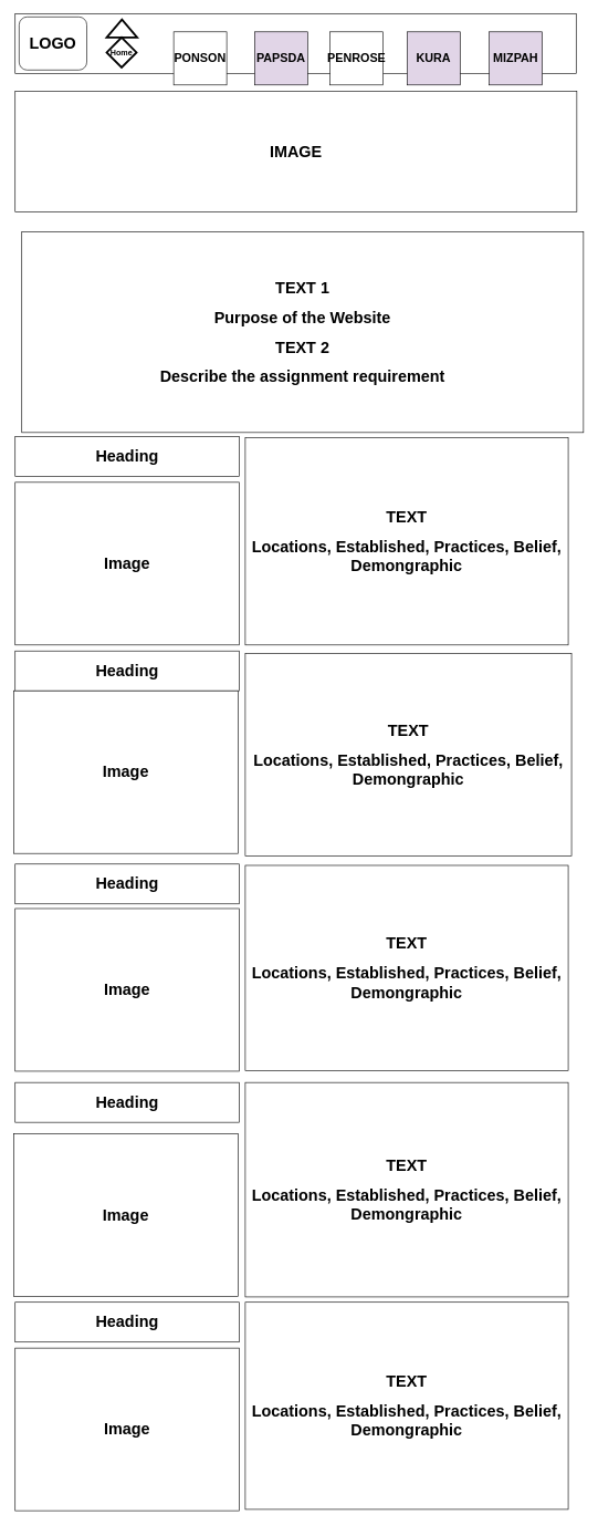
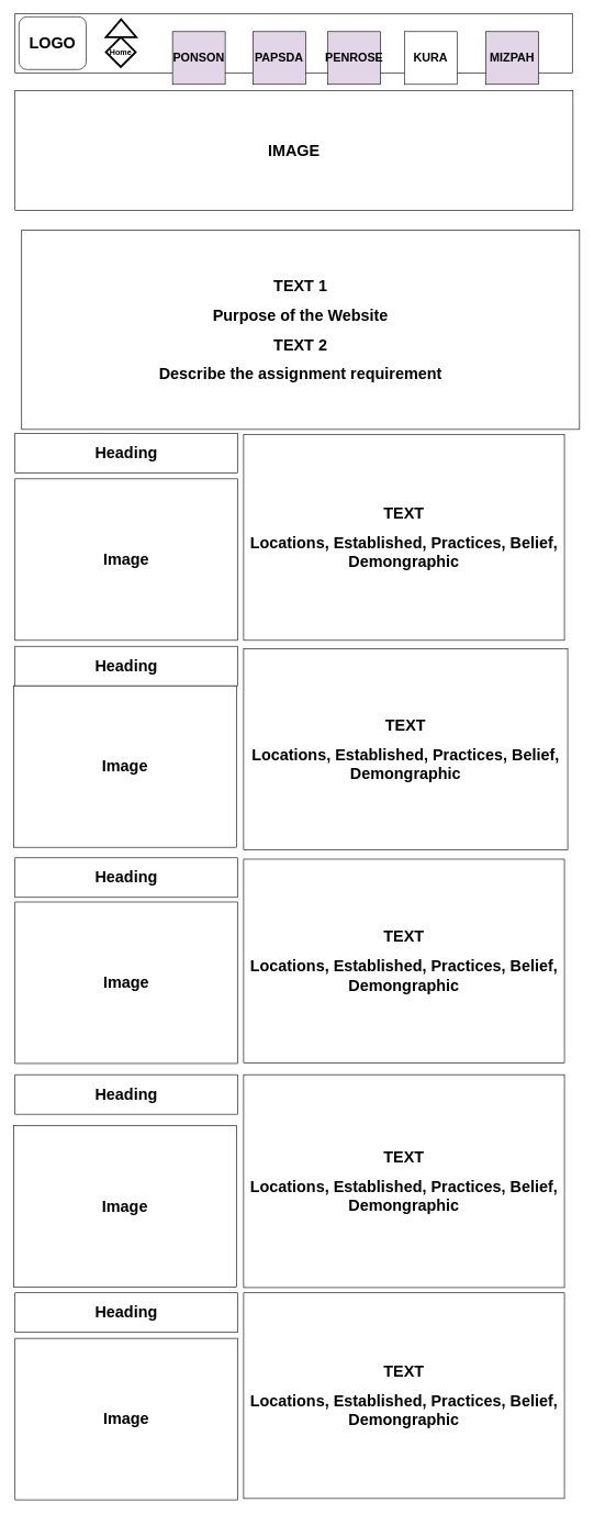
- <mxCell id="8" value="&lt;h2&gt;PONSON&lt;/h2&gt;" style="whiteSpace=wrap;html=1;aspect=fixed;" vertex="1" parent="1"><mxGeometry x="261" y="47.5" width="80" height="80" as="geometry" /></mxCell>
+ <mxCell id="8" value="&lt;h2&gt;PONSON&lt;/h2&gt;" style="whiteSpace=wrap;html=1;aspect=fixed;fillColor=#e1d5e7;" vertex="1" parent="1"><mxGeometry x="261" y="47.5" width="80" height="80" as="geometry" /></mxCell>
- <mxCell id="6" value="&lt;h2&gt;&lt;font&gt;PENROSE&lt;/font&gt;&lt;/h2&gt;" style="whiteSpace=wrap;html=1;aspect=fixed;" vertex="1" parent="1"><mxGeometry x="497" y="47.5" width="80" height="80" as="geometry" /></mxCell>
+ <mxCell id="6" value="&lt;h2&gt;&lt;font&gt;PENROSE&lt;/font&gt;&lt;/h2&gt;" style="whiteSpace=wrap;html=1;aspect=fixed;fillColor=#e1d5e7;" vertex="1" parent="1"><mxGeometry x="497" y="47.5" width="80" height="80" as="geometry" /></mxCell>
- <mxCell id="5" value="&lt;h2&gt;KURA&lt;/h2&gt;" style="whiteSpace=wrap;html=1;aspect=fixed;fillColor=#e1d5e7;" vertex="1" parent="1"><mxGeometry x="613" y="47.5" width="80" height="80" as="geometry" /></mxCell>
+ <mxCell id="5" value="&lt;h2&gt;KURA&lt;/h2&gt;" style="whiteSpace=wrap;html=1;aspect=fixed;" vertex="1" parent="1"><mxGeometry x="613" y="47.5" width="80" height="80" as="geometry" /></mxCell>
